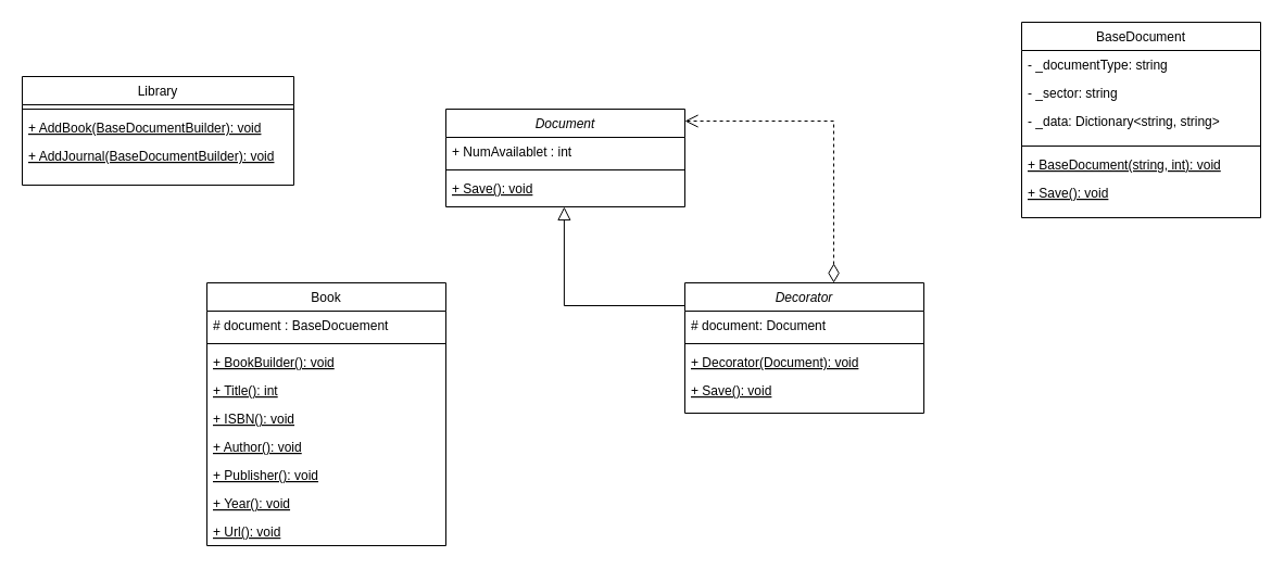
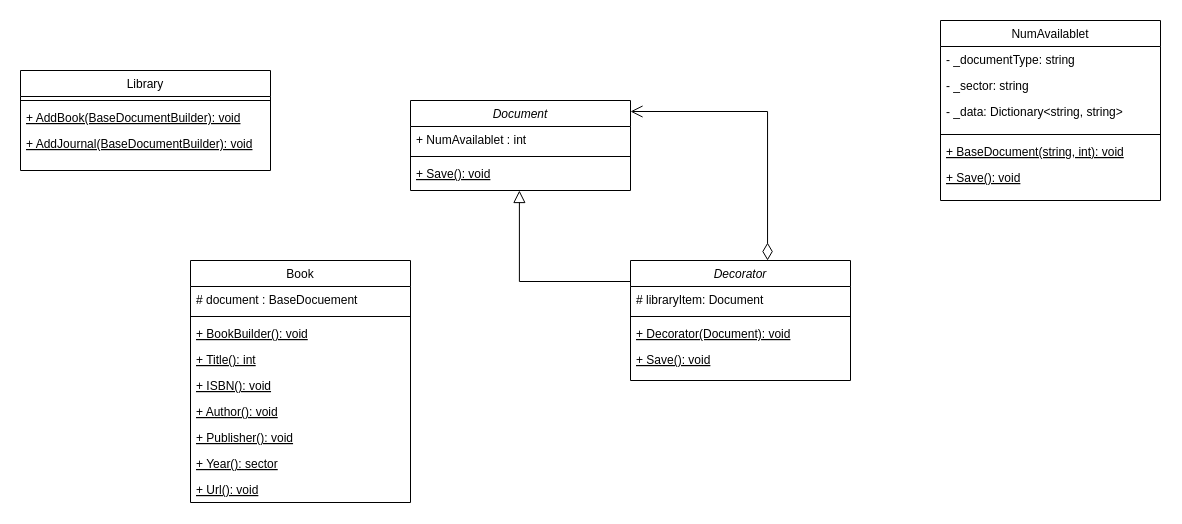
- <mxCell id="2" value="BaseDocument" style="swimlane;fontStyle=0;align=center;verticalAlign=top;childLayout=stackLayout;horizontal=1;startSize=26;horizontalStack=0;resizeParent=1;resizeLast=0;collapsible=1;marginBottom=0;rounded=0;shadow=0;strokeWidth=1;" parent="1" vertex="1"><mxGeometry x="940" y="20" width="220" height="180" as="geometry"><mxRectangle x="230" y="140" width="160" height="26" as="alternateBounds" /></mxGeometry></mxCell>
+ <mxCell id="2" value="NumAvailablet" style="swimlane;fontStyle=0;align=center;verticalAlign=top;childLayout=stackLayout;horizontal=1;startSize=26;horizontalStack=0;resizeParent=1;resizeLast=0;collapsible=1;marginBottom=0;rounded=0;shadow=0;strokeWidth=1;" parent="1" vertex="1"><mxGeometry x="940" y="20" width="220" height="180" as="geometry"><mxRectangle x="230" y="140" width="160" height="26" as="alternateBounds" /></mxGeometry></mxCell>
- <mxCell id="33" value="" style="endArrow=open;endSize=10;endFill=0;shadow=0;strokeWidth=1;rounded=0;edgeStyle=elbowEdgeStyle;elbow=vertical;exitX=0.623;exitY=0;exitDx=0;exitDy=0;exitPerimeter=0;startArrow=diamondThin;startFill=0;startSize=15;entryX=1;entryY=0.122;entryDx=0;entryDy=0;entryPerimeter=0;dashed=1;" parent="1" source="23" target="9" edge="1"><mxGeometry width="160" relative="1" as="geometry"><mxPoint x="210" y="-4.996" as="sourcePoint" /><mxPoint x="630" y="123" as="targetPoint" /><Array as="points"><mxPoint x="700" y="111" /><mxPoint x="700" y="130" /></Array></mxGeometry></mxCell>
+ <mxCell id="33" value="" style="endArrow=open;endSize=10;endFill=0;shadow=0;strokeWidth=1;rounded=0;edgeStyle=elbowEdgeStyle;elbow=vertical;exitX=0.623;exitY=0;exitDx=0;exitDy=0;exitPerimeter=0;startArrow=diamondThin;startFill=0;startSize=15;entryX=1;entryY=0.122;entryDx=0;entryDy=0;entryPerimeter=0;" parent="1" source="23" target="9" edge="1"><mxGeometry width="160" relative="1" as="geometry"><mxPoint x="210" y="-4.996" as="sourcePoint" /><mxPoint x="630" y="123" as="targetPoint" /><Array as="points"><mxPoint x="700" y="111" /><mxPoint x="700" y="130" /></Array></mxGeometry></mxCell>
- <mxCell id="24" value="# document: Document" style="text;align=left;verticalAlign=top;spacingLeft=4;spacingRight=4;overflow=hidden;rotatable=0;points=[[0,0.5],[1,0.5]];portConstraint=eastwest;" parent="23" vertex="1"><mxGeometry y="26" width="220" height="26" as="geometry" /></mxCell>
+ <mxCell id="24" value="# libraryItem: Document" style="text;align=left;verticalAlign=top;spacingLeft=4;spacingRight=4;overflow=hidden;rotatable=0;points=[[0,0.5],[1,0.5]];portConstraint=eastwest;" parent="23" vertex="1"><mxGeometry y="26" width="220" height="26" as="geometry" /></mxCell>
- <mxCell id="21" value="+ Year(): void" style="text;align=left;verticalAlign=top;spacingLeft=4;spacingRight=4;overflow=hidden;rotatable=0;points=[[0,0.5],[1,0.5]];portConstraint=eastwest;fontStyle=4" parent="13" vertex="1"><mxGeometry y="190" width="220" height="26" as="geometry" /></mxCell>
+ <mxCell id="21" value="+ Year(): sector" style="text;align=left;verticalAlign=top;spacingLeft=4;spacingRight=4;overflow=hidden;rotatable=0;points=[[0,0.5],[1,0.5]];portConstraint=eastwest;fontStyle=4" parent="13" vertex="1"><mxGeometry y="190" width="220" height="26" as="geometry" /></mxCell>
